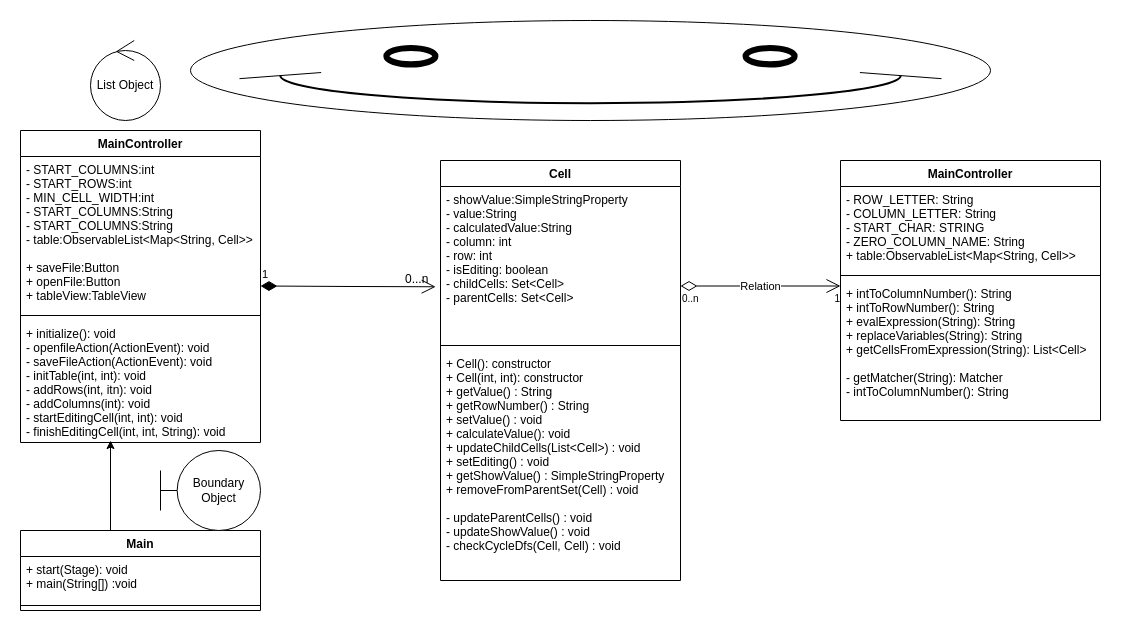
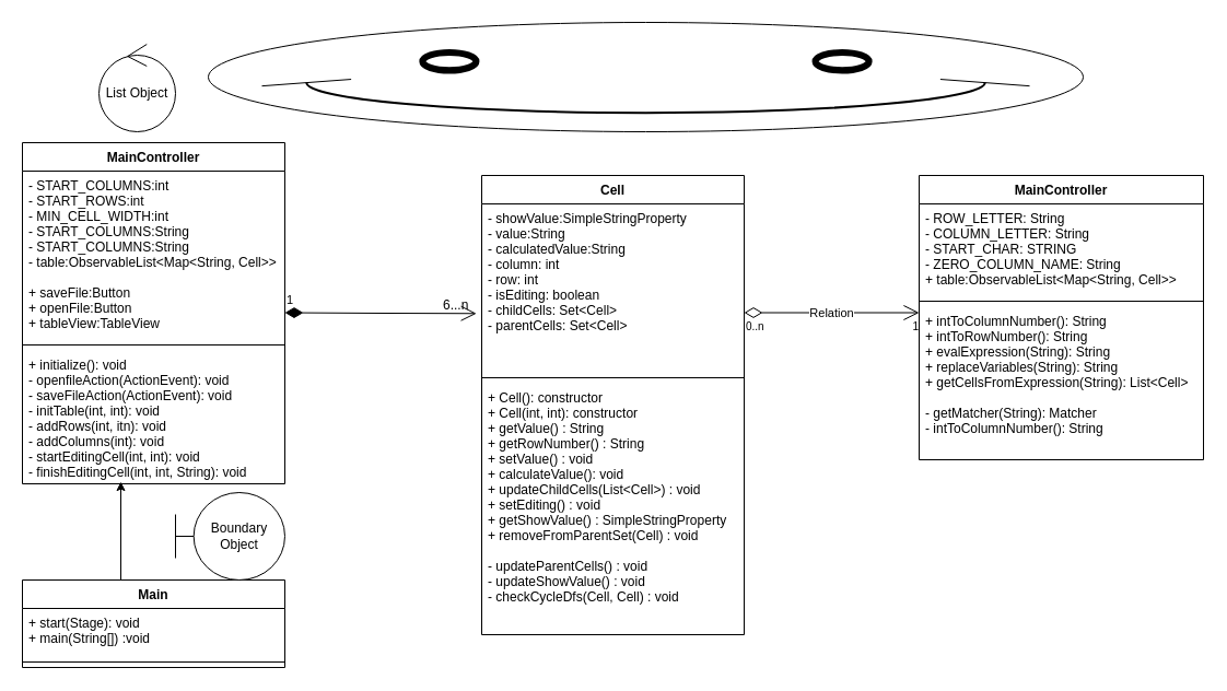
- <mxCell id="14" value="0...n&lt;br&gt;" style="text;html=1;resizable=0;points=[];autosize=1;align=left;verticalAlign=top;spacingTop=-4;" parent="1" vertex="1"><mxGeometry x="403" y="269" width="40" height="10" as="geometry" /></mxCell>
+ <mxCell id="14" value="6...n&lt;br&gt;" style="text;html=1;resizable=0;points=[];autosize=1;align=left;verticalAlign=top;spacingTop=-4;" parent="1" vertex="1"><mxGeometry x="403" y="269" width="40" height="10" as="geometry" /></mxCell>
